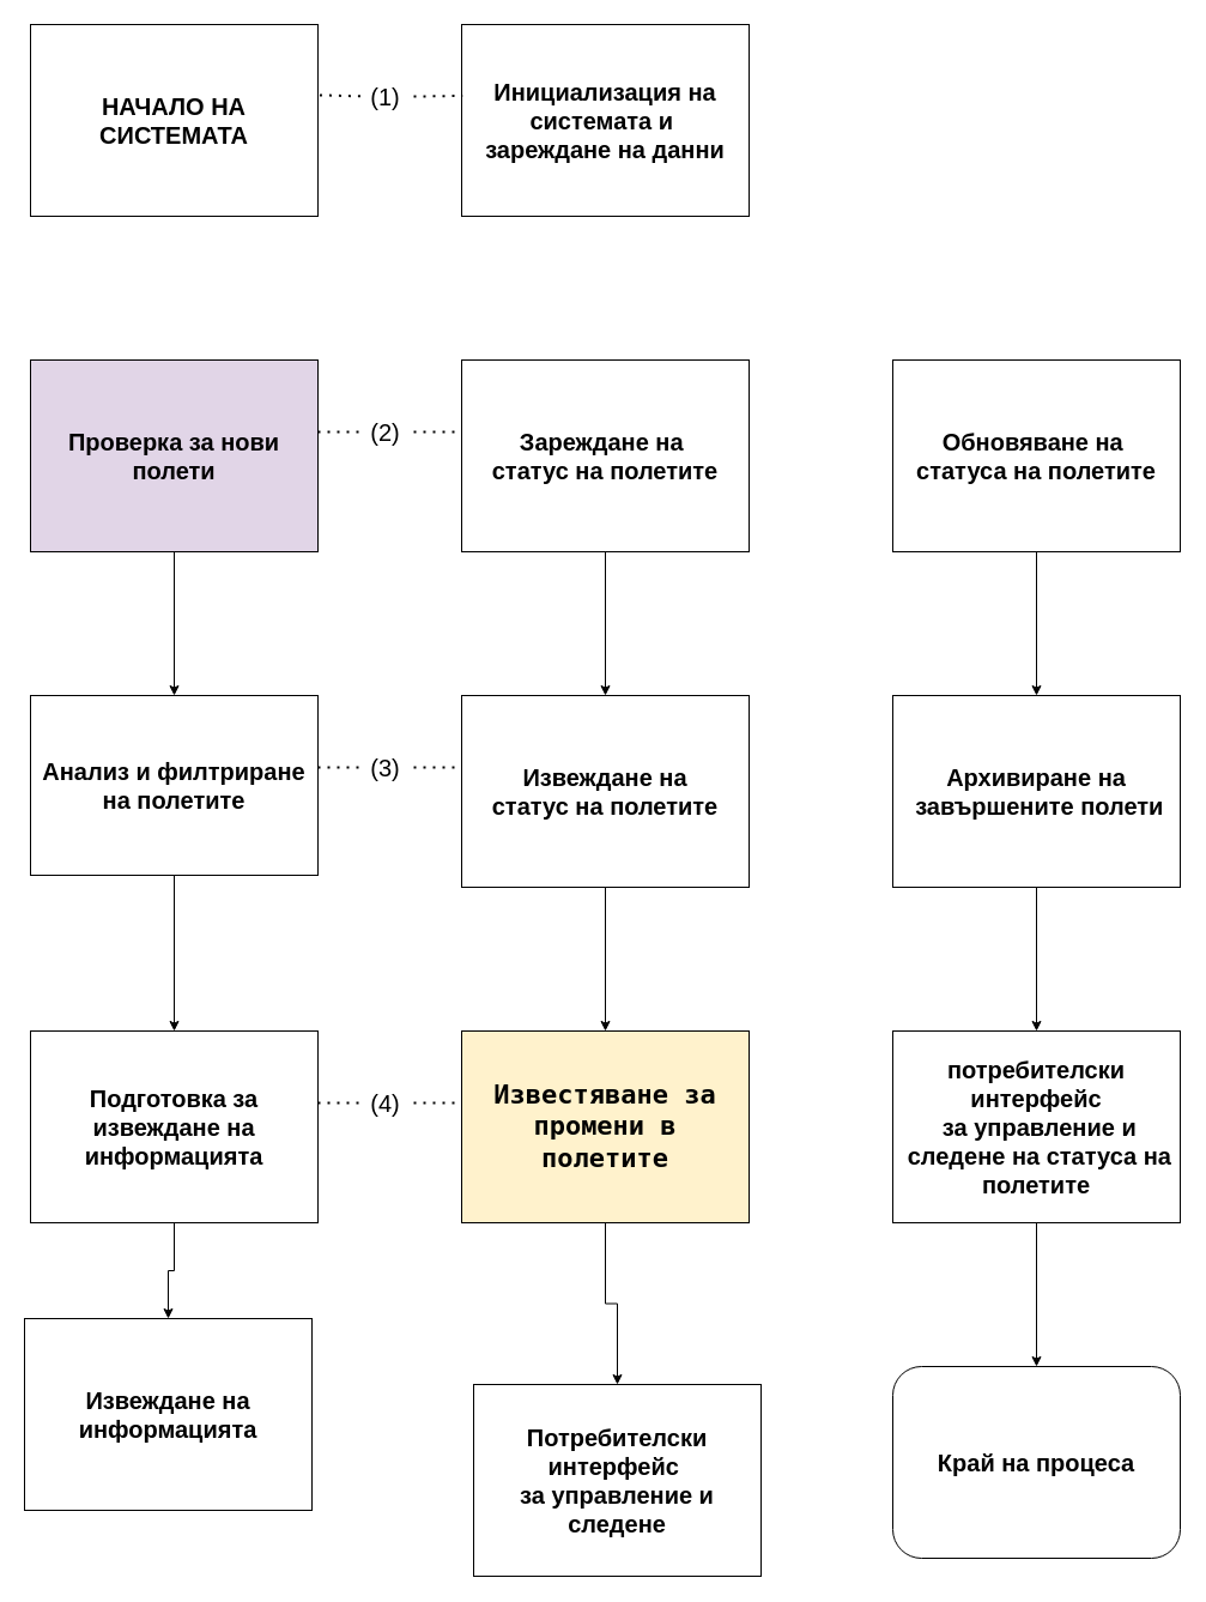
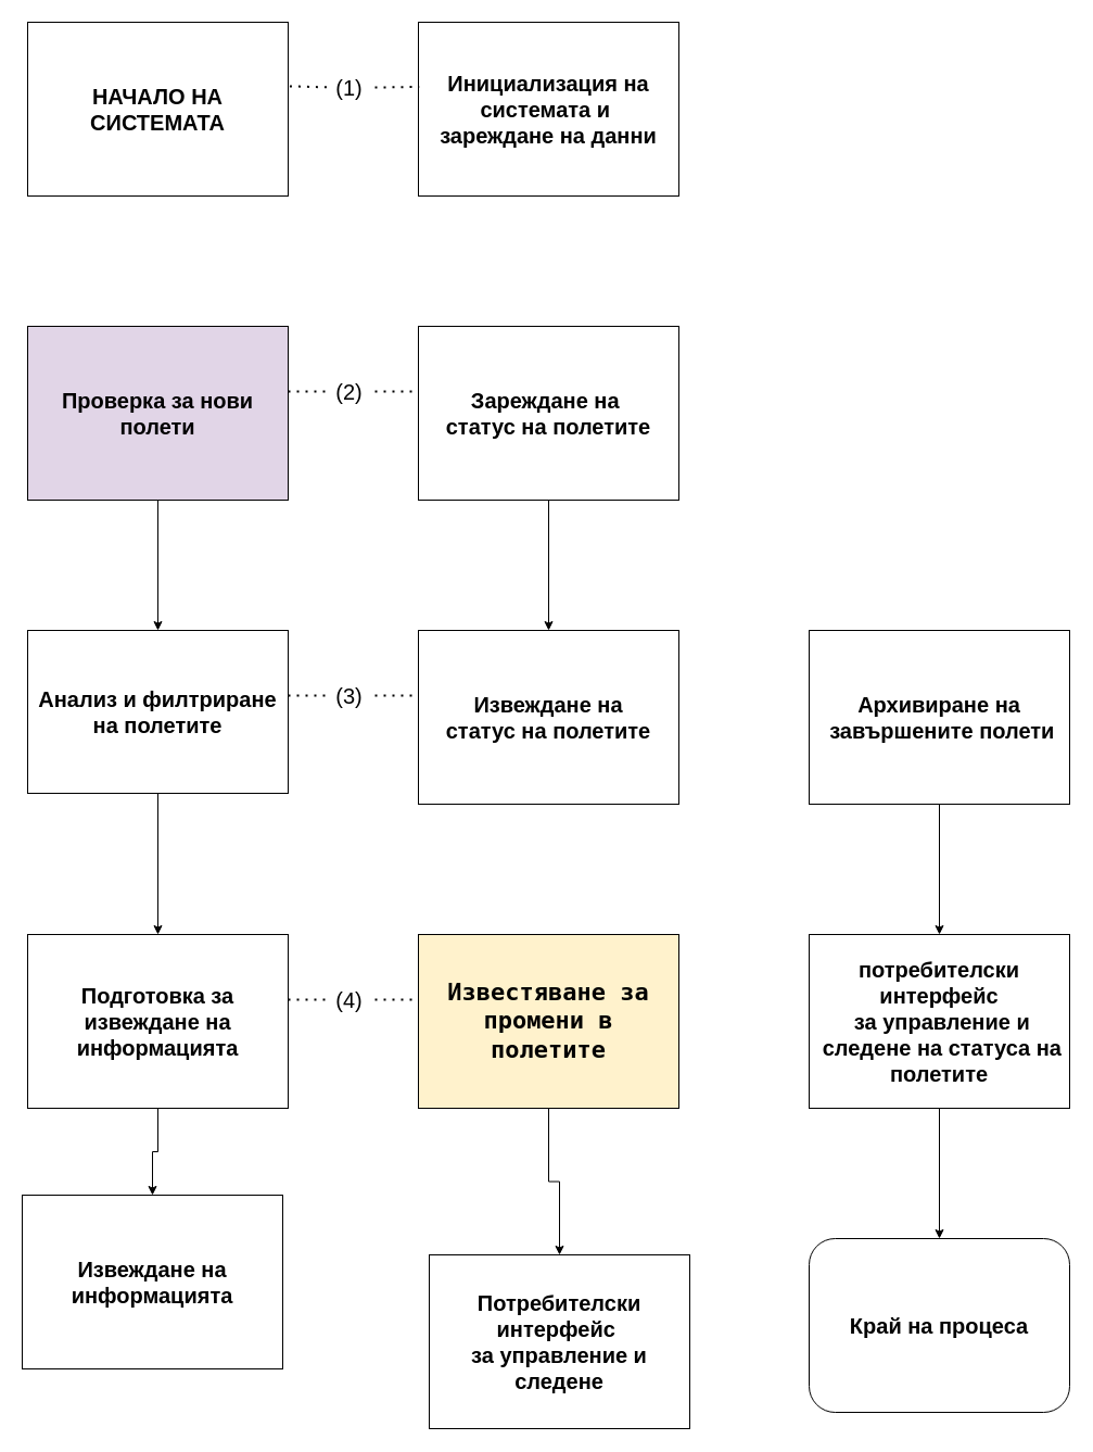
- <mxCell id="16" value="&lt;div&gt;&lt;font style=&quot;font-size: 20px;&quot;&gt;&lt;b&gt;Обновяване на&amp;nbsp;&lt;/b&gt;&lt;/font&gt;&lt;/div&gt;&lt;div&gt;&lt;font style=&quot;font-size: 20px;&quot;&gt;&lt;b&gt;статуса на полетите &lt;/b&gt;&lt;/font&gt;&lt;/div&gt;" style="rounded=0;whiteSpace=wrap;html=1;" vertex="1" parent="1"><mxGeometry x="745" y="300" width="240" height="160" as="geometry" /></mxCell>
- <mxCell id="15" style="edgeStyle=orthogonalEdgeStyle;rounded=0;orthogonalLoop=1;jettySize=auto;html=1;exitX=0.5;exitY=1;exitDx=0;exitDy=0;entryX=0.5;entryY=0;entryDx=0;entryDy=0;" edge="1" parent="1" source="16" target="18"><mxGeometry relative="1" as="geometry" /></mxCell>
- <mxCell id="11" style="edgeStyle=orthogonalEdgeStyle;rounded=0;orthogonalLoop=1;jettySize=auto;html=1;exitX=0.5;exitY=1;exitDx=0;exitDy=0;entryX=0.5;entryY=0;entryDx=0;entryDy=0;" edge="1" parent="1" source="12" target="14"><mxGeometry relative="1" as="geometry" /></mxCell>
